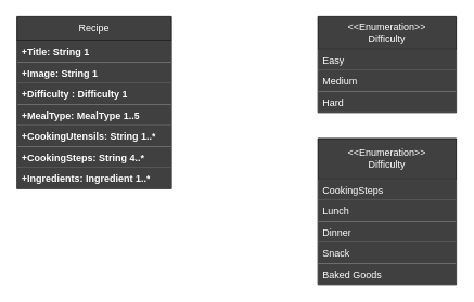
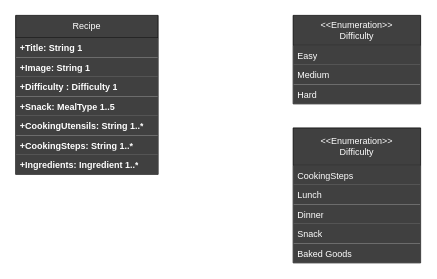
- <mxCell id="6" value="&lt;b&gt;+MealType: MealType 1..5&lt;/b&gt;" style="text;strokeColor=none;fillColor=#404040;align=left;verticalAlign=top;spacingLeft=4;spacingRight=4;overflow=hidden;rotatable=0;points=[[0,0.5],[1,0.5]];portConstraint=eastwest;whiteSpace=wrap;html=1;fontColor=#FFFFFF;" parent="2" vertex="1"><mxGeometry y="108" width="190" height="26" as="geometry" /></mxCell>
+ <mxCell id="6" value="&lt;b&gt;+Snack: MealType 1..5&lt;/b&gt;" style="text;strokeColor=none;fillColor=#404040;align=left;verticalAlign=top;spacingLeft=4;spacingRight=4;overflow=hidden;rotatable=0;points=[[0,0.5],[1,0.5]];portConstraint=eastwest;whiteSpace=wrap;html=1;fontColor=#FFFFFF;" parent="2" vertex="1"><mxGeometry y="108" width="190" height="26" as="geometry" /></mxCell>
- <mxCell id="8" value="&lt;b&gt;+CookingSteps: String 4..*&lt;/b&gt;" style="text;strokeColor=none;fillColor=#404040;align=left;verticalAlign=top;spacingLeft=4;spacingRight=4;overflow=hidden;rotatable=0;points=[[0,0.5],[1,0.5]];portConstraint=eastwest;whiteSpace=wrap;html=1;fontColor=#FFFFFF;" parent="2" vertex="1"><mxGeometry y="160" width="190" height="26" as="geometry" /></mxCell>
+ <mxCell id="8" value="&lt;b&gt;+CookingSteps: String 1..*&lt;/b&gt;" style="text;strokeColor=none;fillColor=#404040;align=left;verticalAlign=top;spacingLeft=4;spacingRight=4;overflow=hidden;rotatable=0;points=[[0,0.5],[1,0.5]];portConstraint=eastwest;whiteSpace=wrap;html=1;fontColor=#FFFFFF;" parent="2" vertex="1"><mxGeometry y="160" width="190" height="26" as="geometry" /></mxCell>
